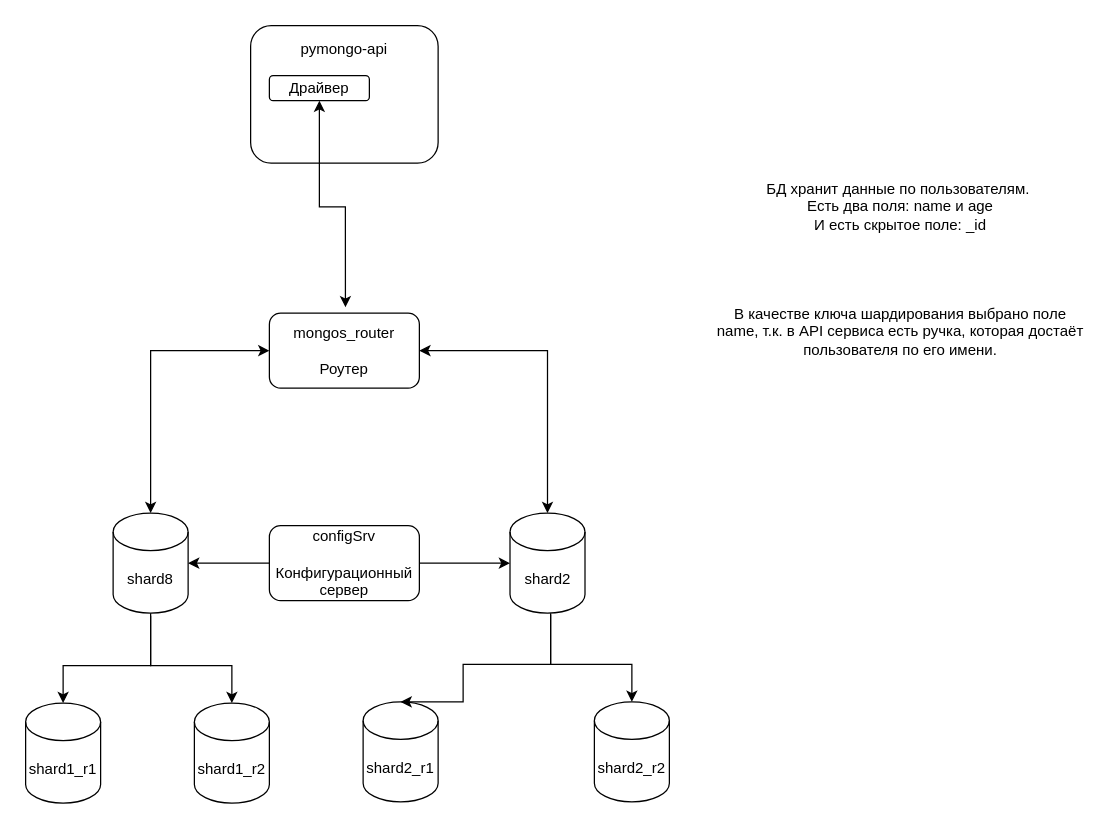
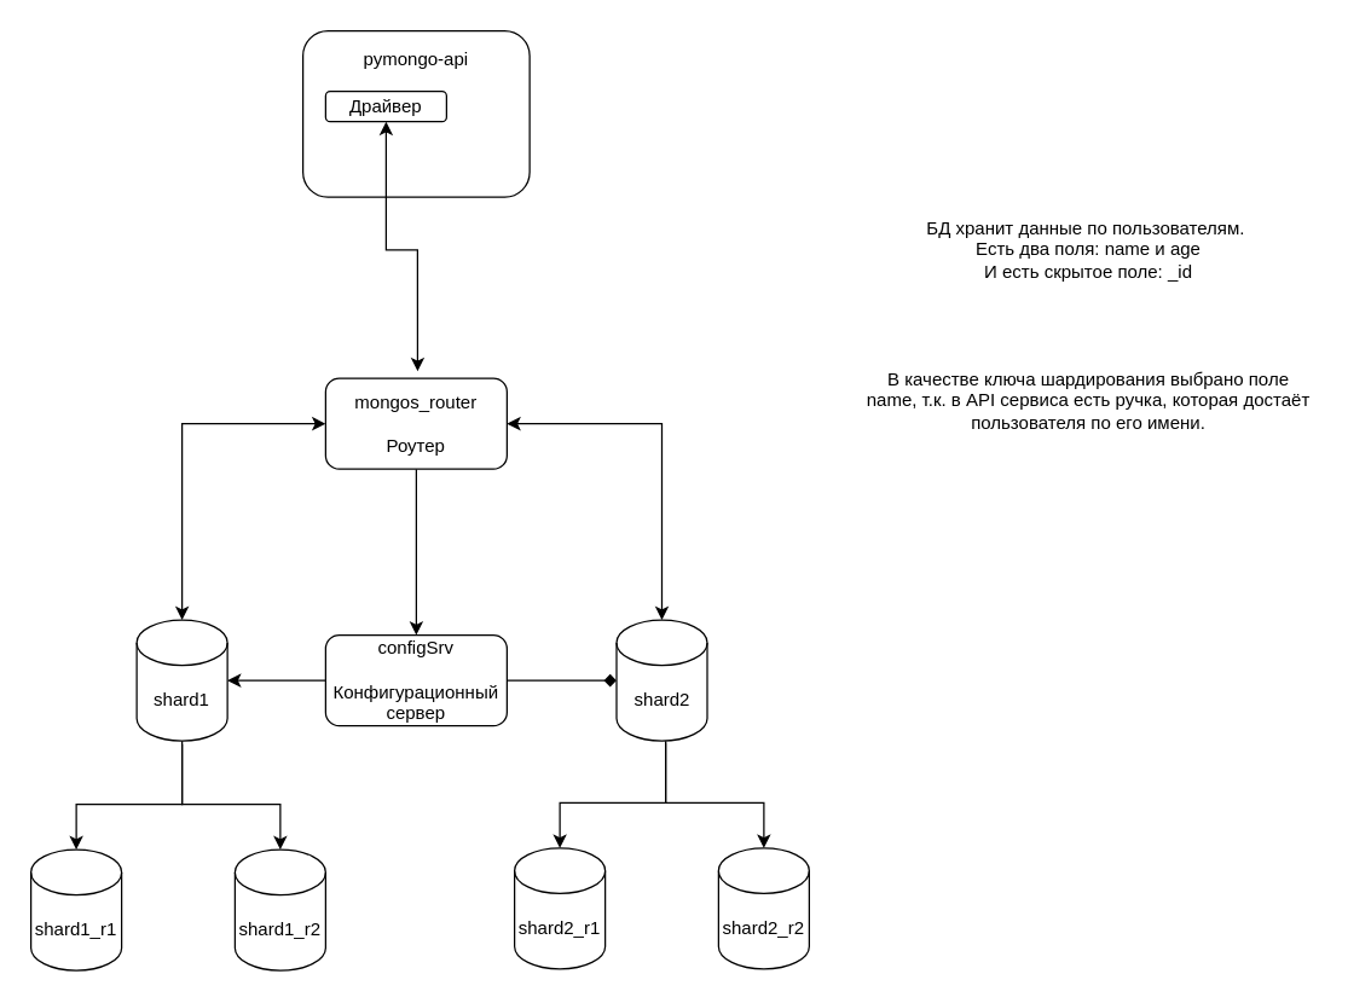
+ <mxCell id="4" style="edgeStyle=orthogonalEdgeStyle;rounded=0;orthogonalLoop=1;jettySize=auto;html=1;entryX=0.5;entryY=0;entryDx=0;entryDy=0;exitX=0.5;exitY=1;exitDx=0;exitDy=0;startArrow=none;startFill=0;" parent="1" source="5" target="3" edge="1"><mxGeometry relative="1" as="geometry" /></mxCell>
- <mxCell id="23" style="edgeStyle=orthogonalEdgeStyle;rounded=0;orthogonalLoop=1;jettySize=auto;html=1;entryX=0;entryY=0.5;entryDx=0;entryDy=0;entryPerimeter=0;" edge="1" parent="1" source="3" target="6"><mxGeometry relative="1" as="geometry" /></mxCell>
+ <mxCell id="23" style="edgeStyle=orthogonalEdgeStyle;rounded=0;orthogonalLoop=1;jettySize=auto;html=1;entryX=0;entryY=0.5;entryDx=0;entryDy=0;entryPerimeter=0;endArrow=diamond;" edge="1" parent="1" source="3" target="6"><mxGeometry relative="1" as="geometry" /></mxCell>
- <mxCell id="2" value="shard8" style="shape=cylinder3;whiteSpace=wrap;html=1;boundedLbl=1;backgroundOutline=1;size=15;" parent="1" vertex="1"><mxGeometry x="90" y="410" width="60" height="80" as="geometry" /></mxCell>
+ <mxCell id="2" value="shard1" style="shape=cylinder3;whiteSpace=wrap;html=1;boundedLbl=1;backgroundOutline=1;size=15;" parent="1" vertex="1"><mxGeometry x="90" y="410" width="60" height="80" as="geometry" /></mxCell>
- <mxCell id="19" value="shard2_r1" style="shape=cylinder3;whiteSpace=wrap;html=1;boundedLbl=1;backgroundOutline=1;size=15;" vertex="1" parent="1"><mxGeometry x="290" y="561" width="60" height="80" as="geometry" /></mxCell>
+ <mxCell id="19" value="shard2_r1" style="shape=cylinder3;whiteSpace=wrap;html=1;boundedLbl=1;backgroundOutline=1;size=15;" vertex="1" parent="1"><mxGeometry x="340" y="561" width="60" height="80" as="geometry" /></mxCell>
